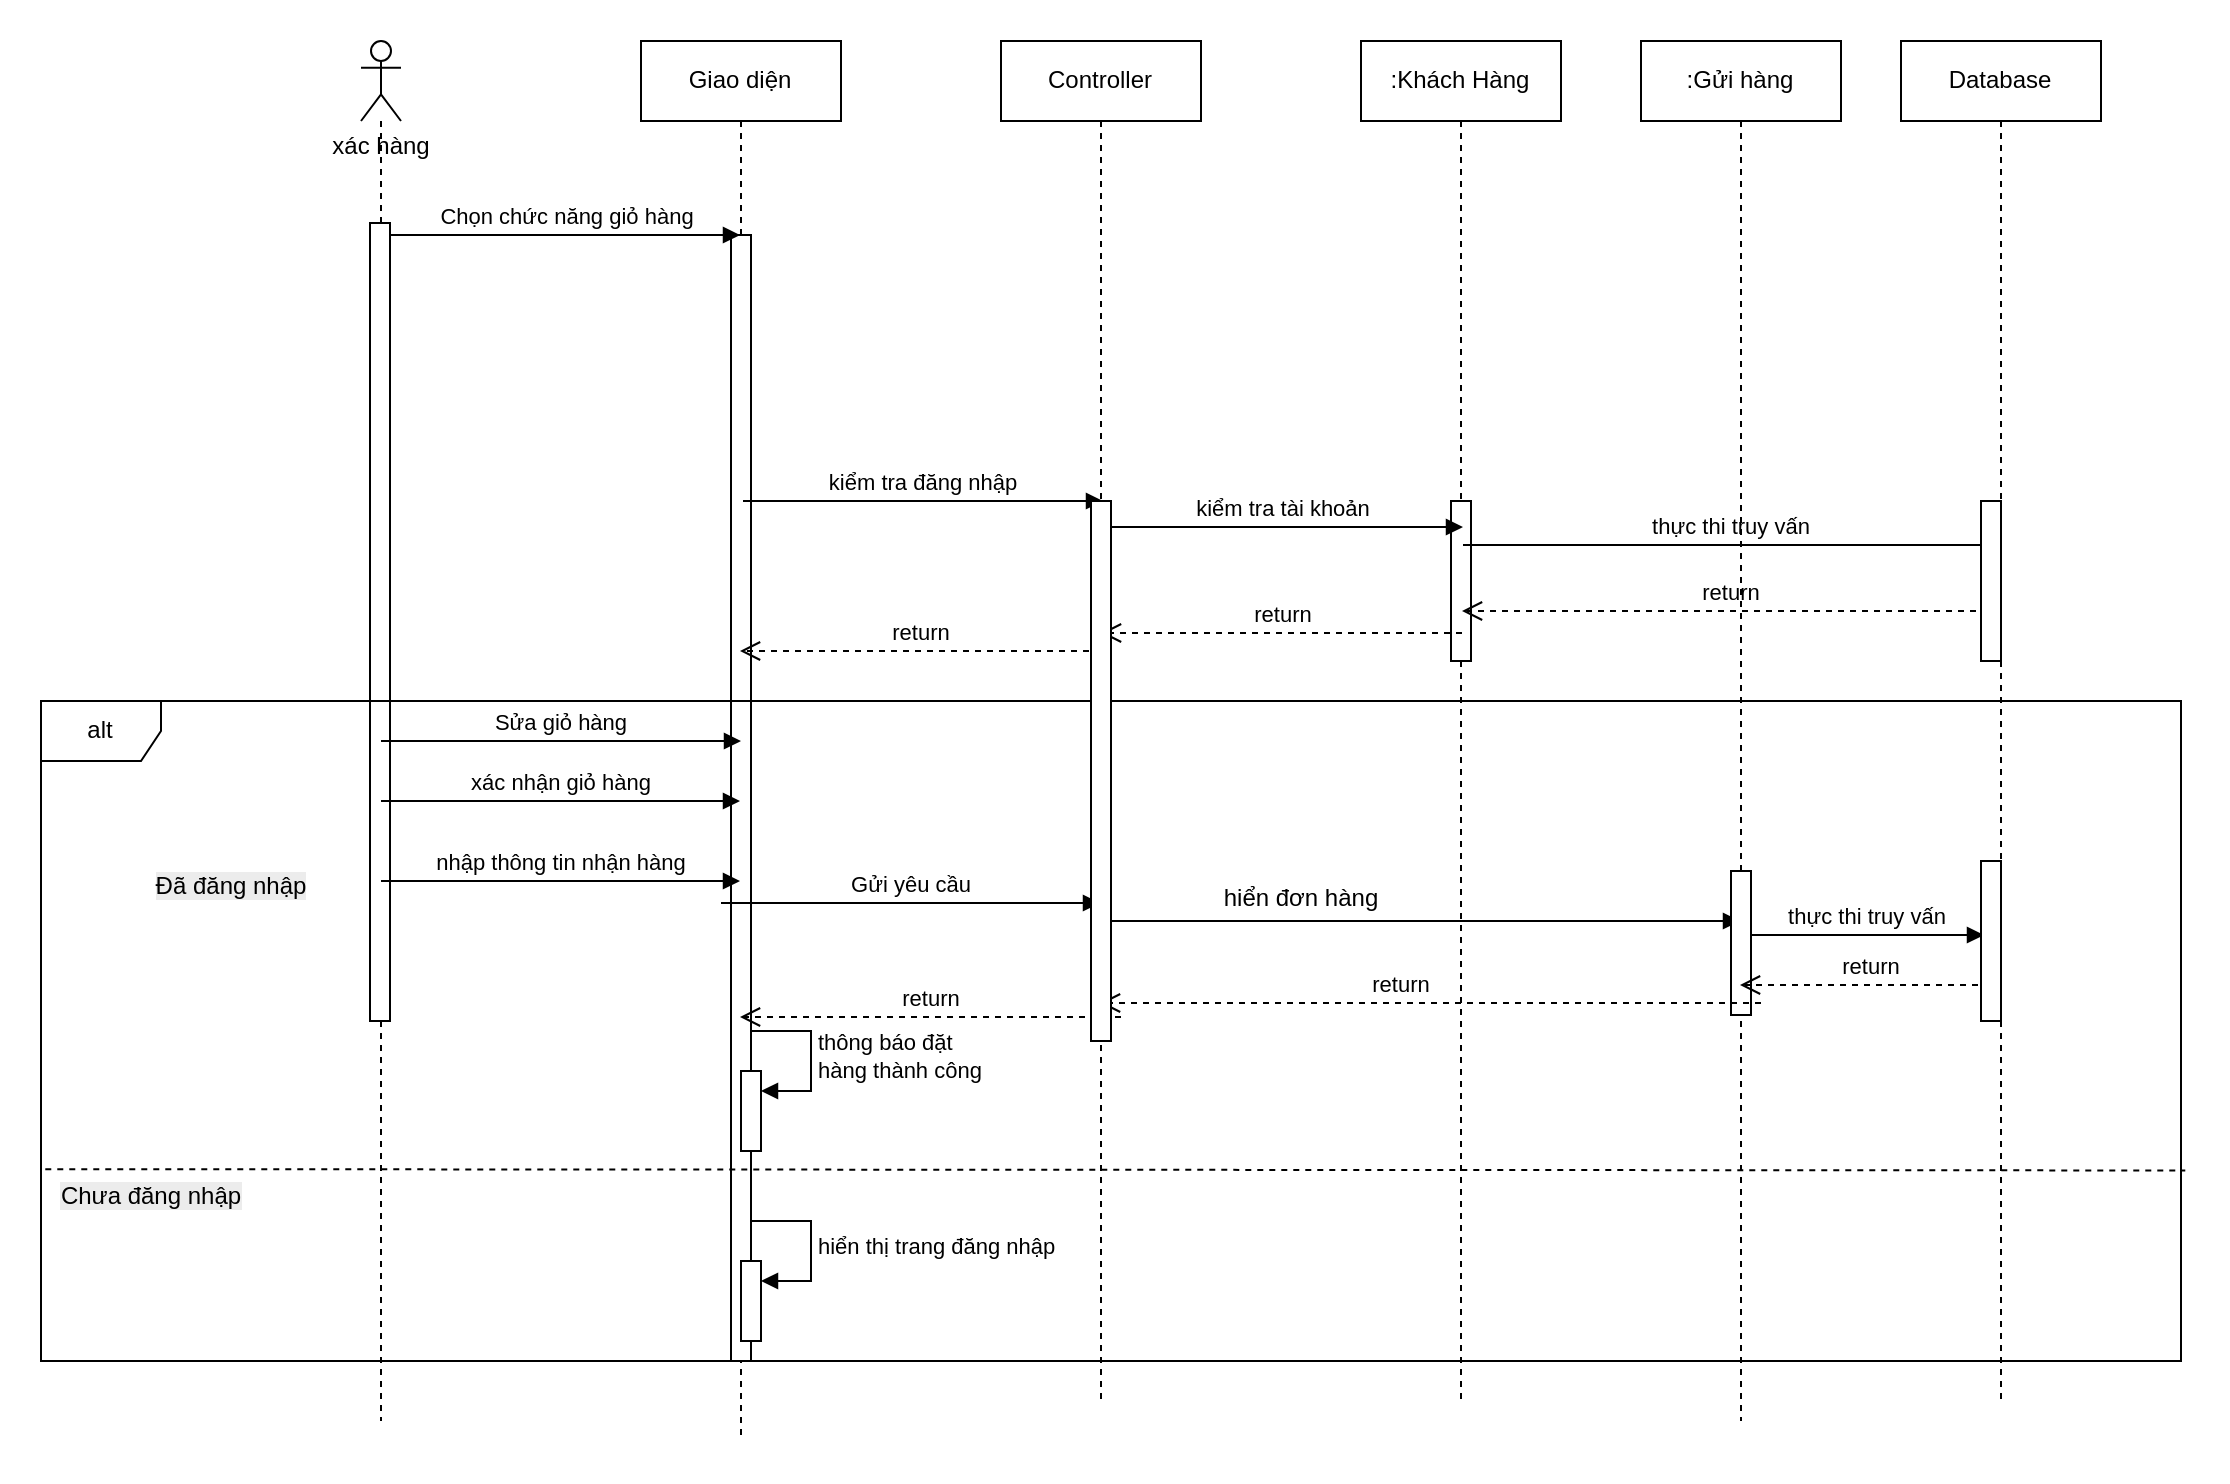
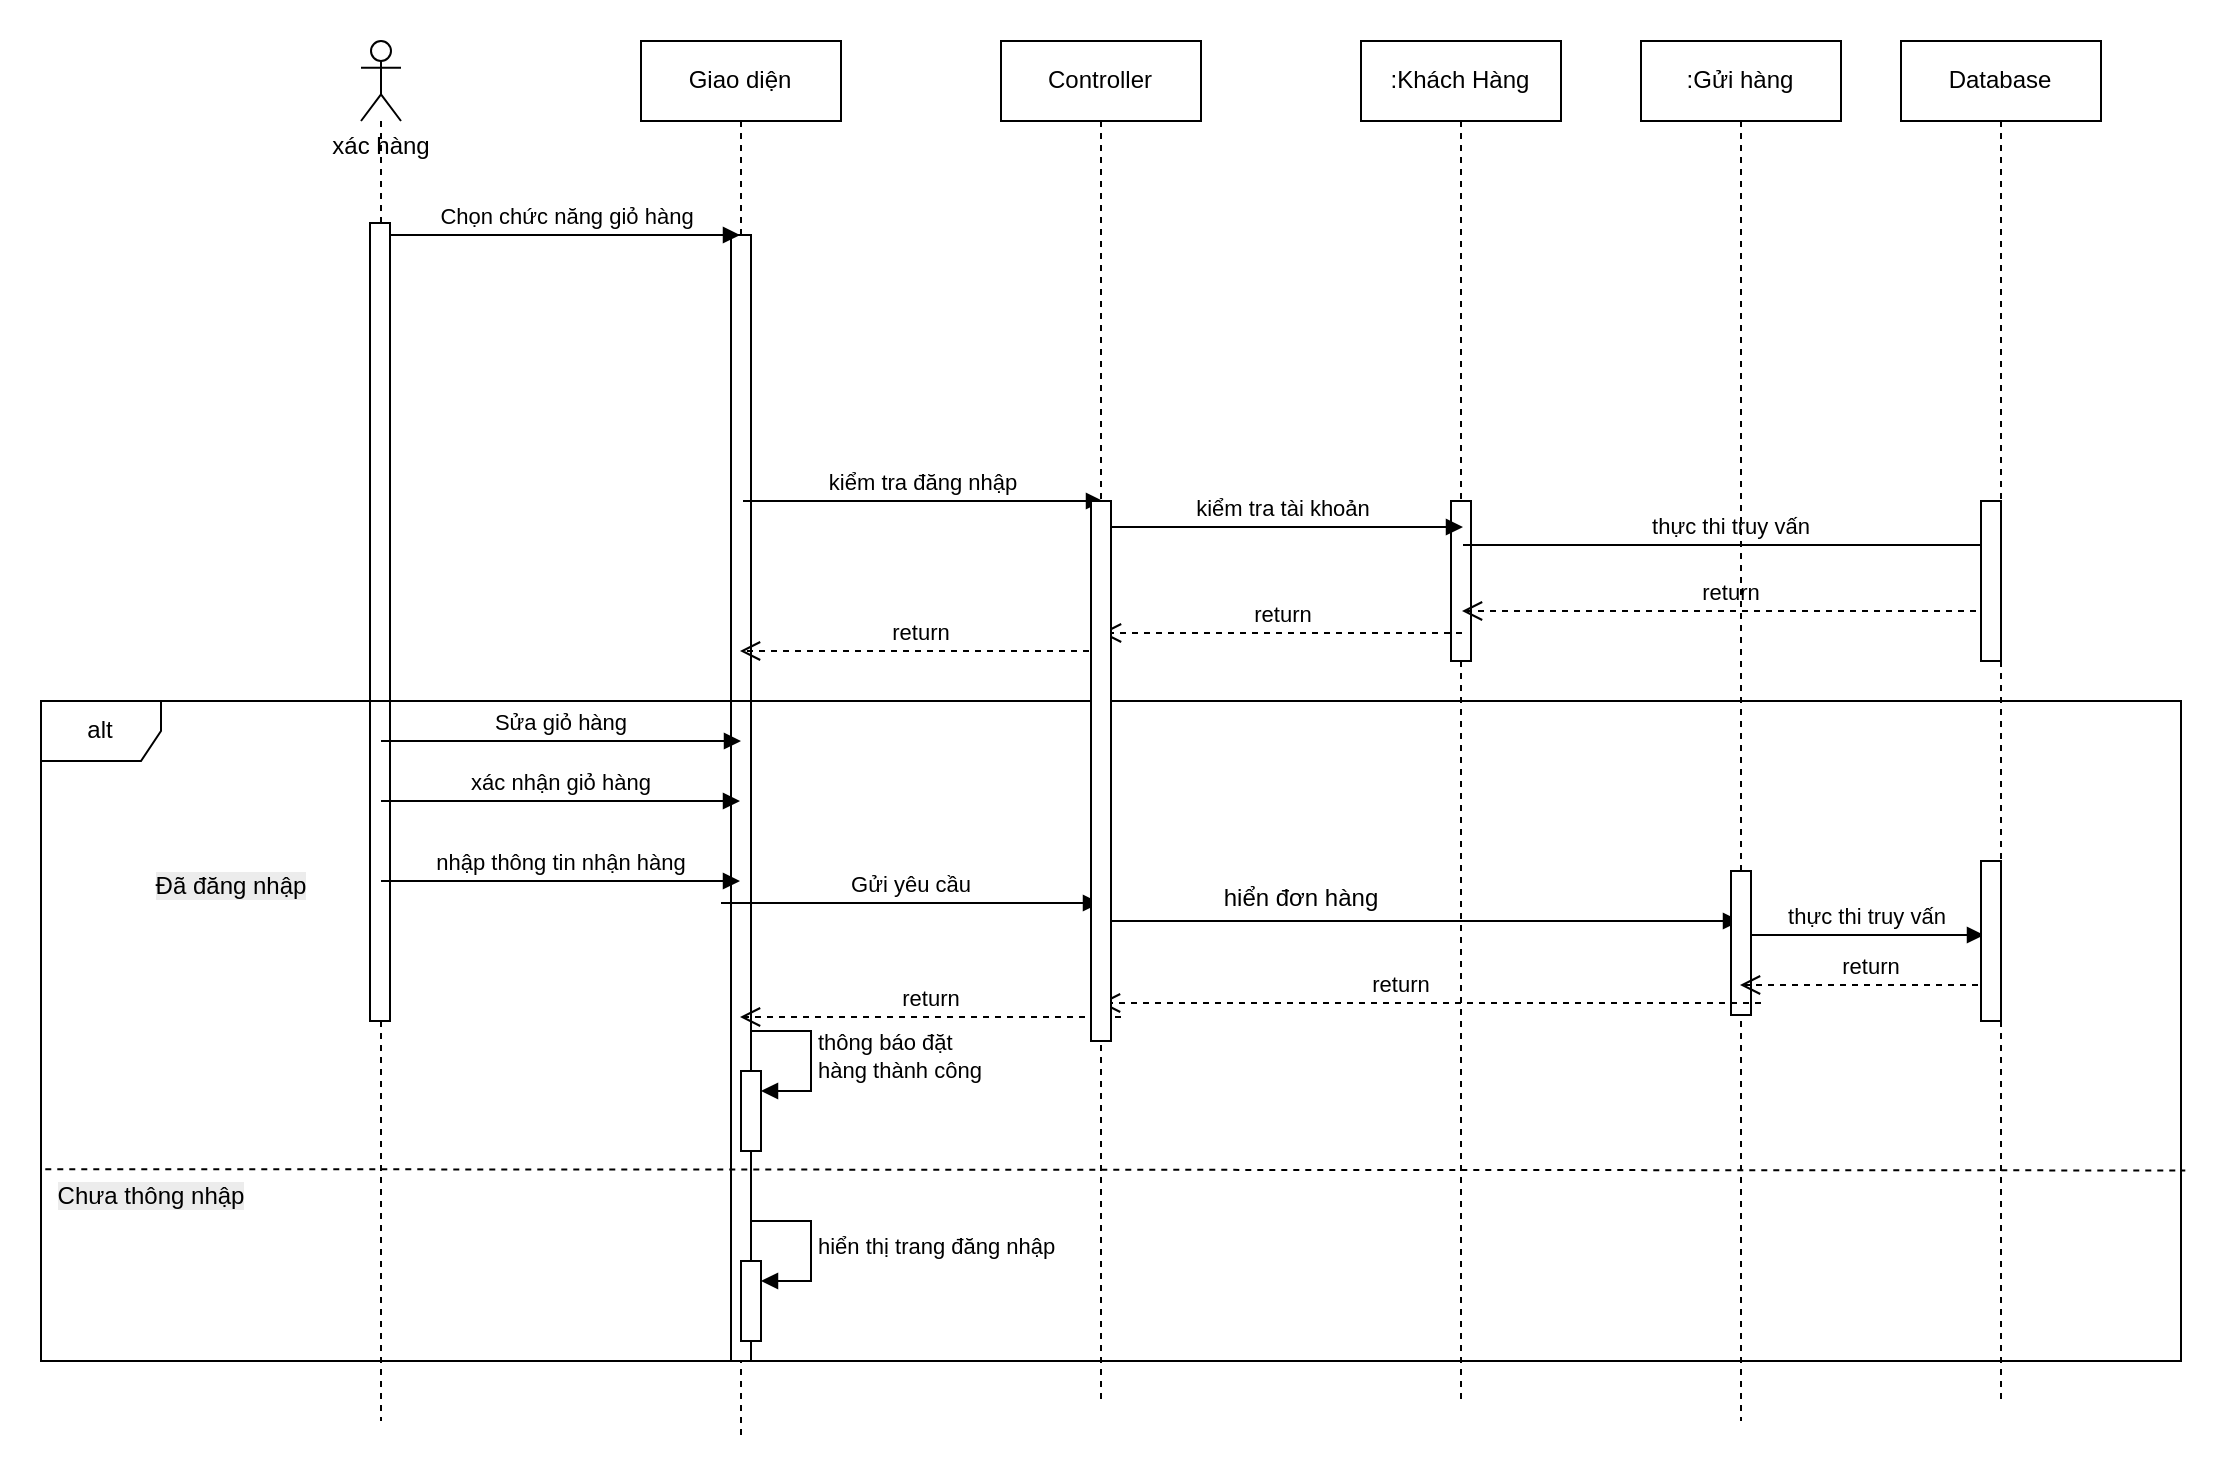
- <mxCell id="33" value="&lt;br&gt;&lt;span style=&quot;color: rgb(0, 0, 0); background-color: rgb(236, 236, 236); float: none; display: inline !important;&quot;&gt;Chưa đăng nhập&lt;/span&gt;" style="text;html=1;align=center;verticalAlign=middle;resizable=0;points=[];autosize=1;strokeColor=none;fillColor=none;" parent="1" vertex="1"><mxGeometry x="20" y="570" width="110" height="40" as="geometry" /></mxCell>
+ <mxCell id="33" value="&lt;br&gt;&lt;span style=&quot;color: rgb(0, 0, 0); background-color: rgb(236, 236, 236); float: none; display: inline !important;&quot;&gt;Chưa thông nhập&lt;/span&gt;" style="text;html=1;align=center;verticalAlign=middle;resizable=0;points=[];autosize=1;strokeColor=none;fillColor=none;" parent="1" vertex="1"><mxGeometry x="20" y="570" width="110" height="40" as="geometry" /></mxCell>
